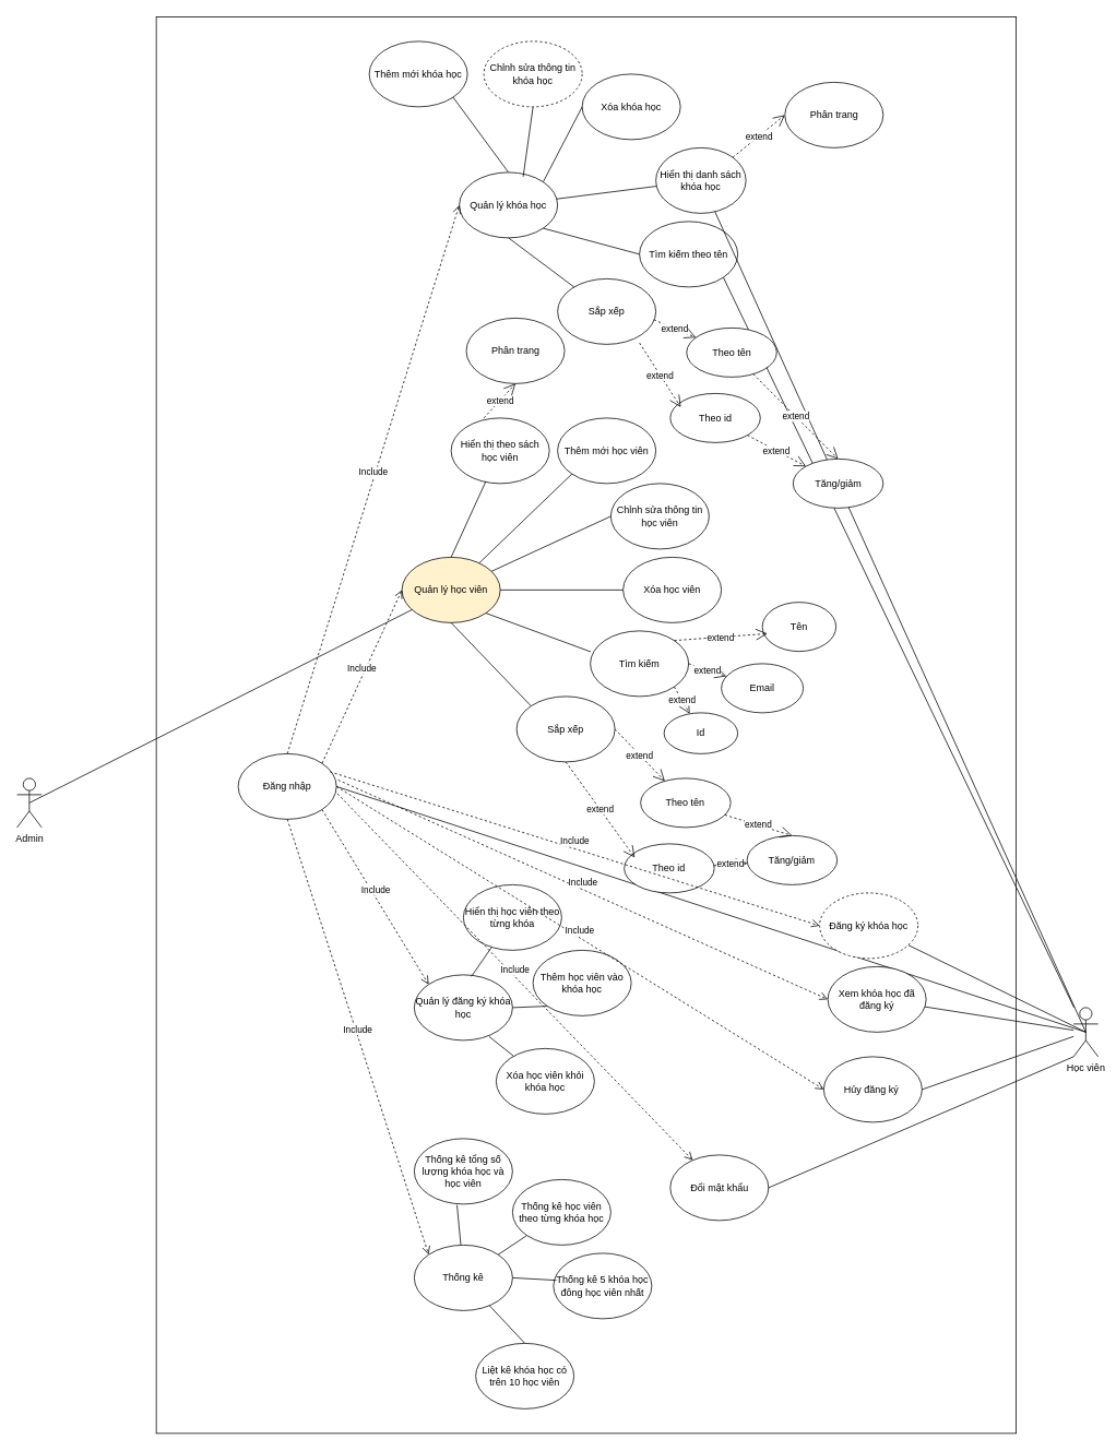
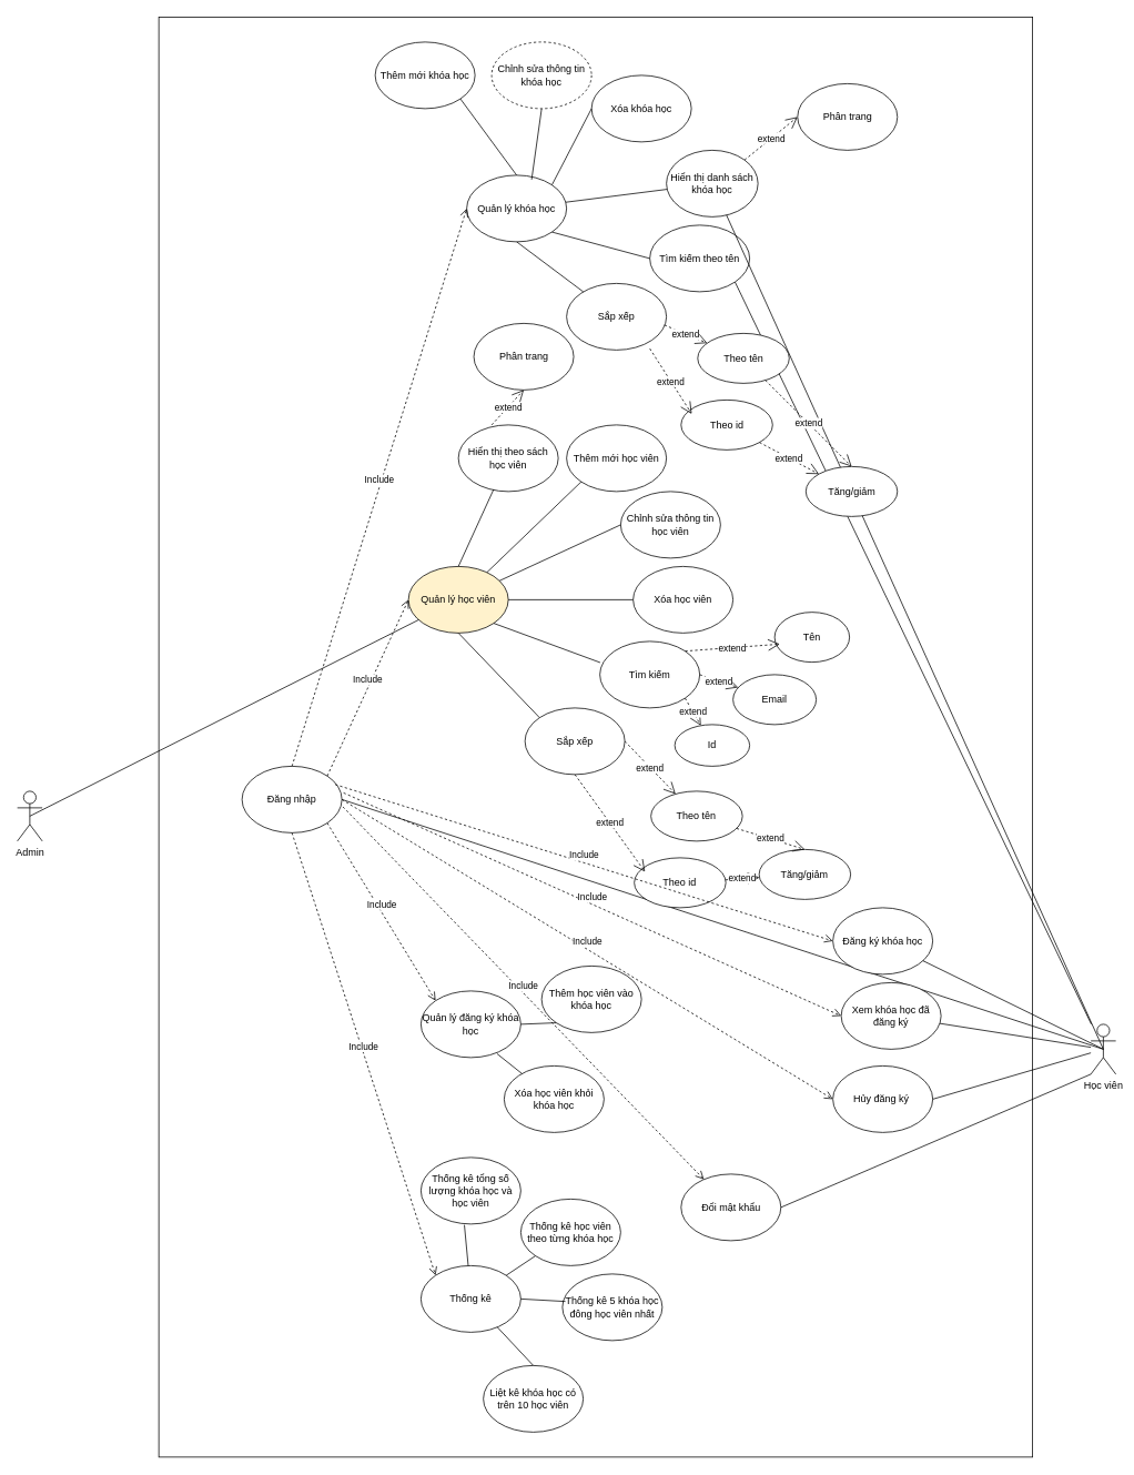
- <mxCell id="33" value="Hiển thị học viên theo từng khóa" style="ellipse;whiteSpace=wrap;html=1;" vertex="1" parent="1"><mxGeometry x="565" y="1080" width="120" height="80" as="geometry" /></mxCell>
- <mxCell id="80" value="Đăng ký khóa học" style="ellipse;whiteSpace=wrap;html=1;dashed=1;" vertex="1" parent="1"><mxGeometry x="1000" y="1090" width="120" height="80" as="geometry" /></mxCell>
+ <mxCell id="80" value="Đăng ký khóa học" style="ellipse;whiteSpace=wrap;html=1;" vertex="1" parent="1"><mxGeometry x="1000" y="1090" width="120" height="80" as="geometry" /></mxCell>
- <mxCell id="36" value="" style="endArrow=none;html=1;rounded=0;exitX=0.582;exitY=0.023;exitDx=0;exitDy=0;exitPerimeter=0;" edge="1" parent="1" source="32" target="33"><mxGeometry width="50" height="50" relative="1" as="geometry"><mxPoint x="440" y="1160" as="sourcePoint" /><mxPoint x="490" y="1110" as="targetPoint" /></mxGeometry></mxCell>
- <mxCell id="82" value="Hủy đăng ký&amp;nbsp;" style="ellipse;whiteSpace=wrap;html=1;" vertex="1" parent="1"><mxGeometry x="1005" y="1290" width="120" height="80" as="geometry" /></mxCell>
+ <mxCell id="82" value="Hủy đăng ký&amp;nbsp;" style="ellipse;whiteSpace=wrap;html=1;" vertex="1" parent="1"><mxGeometry x="1000" y="1280" width="120" height="80" as="geometry" /></mxCell>
